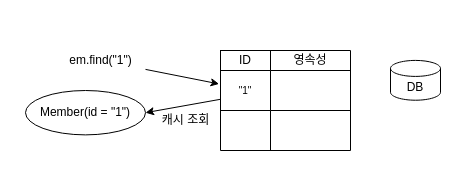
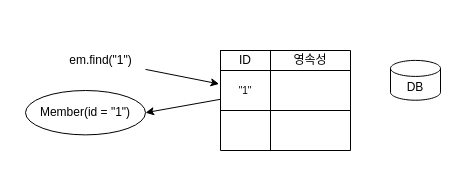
- <mxCell id="18" value="캐시 조회" style="text;html=1;align=center;verticalAlign=middle;resizable=0;points=[];autosize=1;strokeColor=none;fillColor=none;" parent="1" vertex="1"><mxGeometry x="150" y="104.81" width="70" height="30" as="geometry" /></mxCell>
